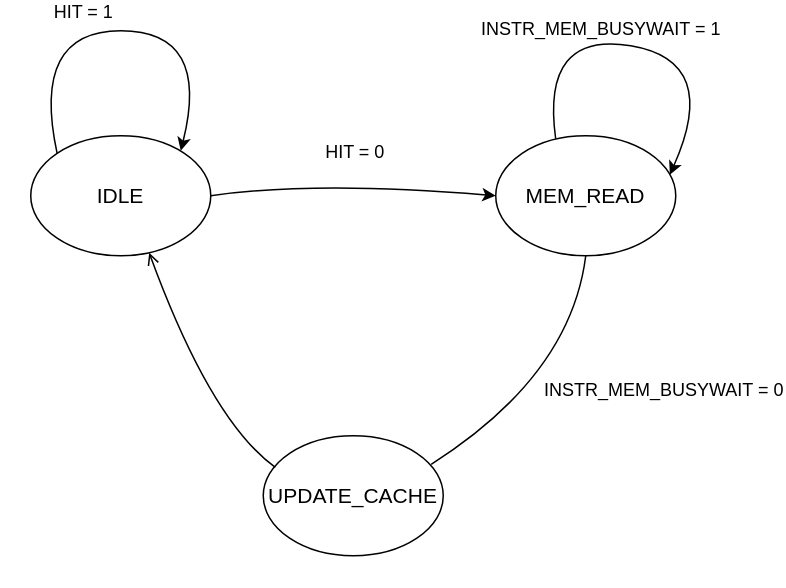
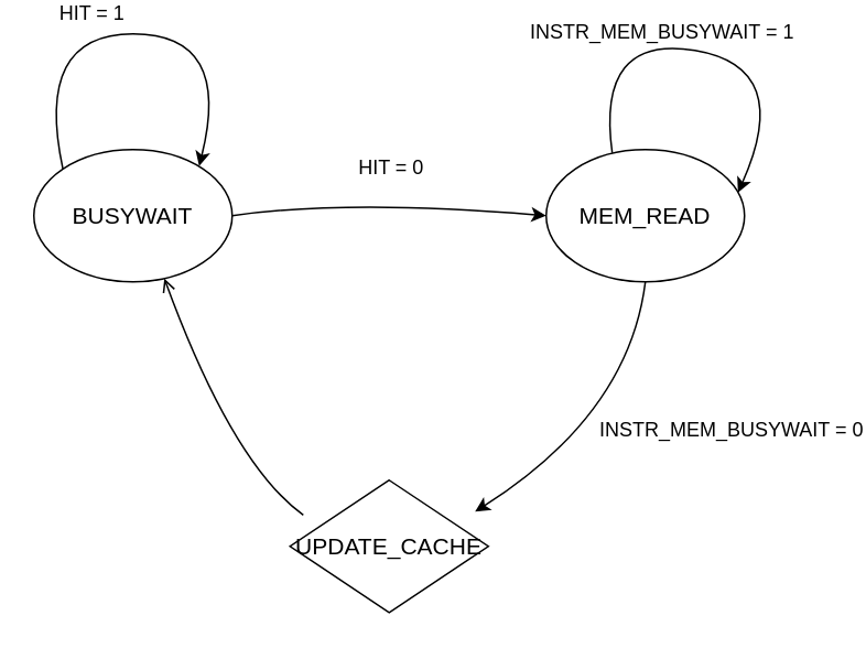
- <mxCell id="2" value="IDLE" style="ellipse;whiteSpace=wrap;html=1;labelBackgroundColor=none;fontSize=14;" parent="1" vertex="1"><mxGeometry x="20" y="90" width="120" height="80" as="geometry" /></mxCell>
+ <mxCell id="2" value="BUSYWAIT" style="ellipse;whiteSpace=wrap;html=1;labelBackgroundColor=none;fontSize=14;" parent="1" vertex="1"><mxGeometry x="20" y="90" width="120" height="80" as="geometry" /></mxCell>
- <mxCell id="7" value="" style="curved=1;endArrow=none;html=1;rounded=0;labelBackgroundColor=none;entryX=0.933;entryY=0.238;entryDx=0;entryDy=0;exitX=0.5;exitY=1;exitDx=0;exitDy=0;entryPerimeter=0;" parent="1" source="3" target="4" edge="1"><mxGeometry width="50" height="50" relative="1" as="geometry"><mxPoint x="365" y="270" as="sourcePoint" /><mxPoint x="415" y="220" as="targetPoint" /><Array as="points"><mxPoint x="380" y="250" /></Array></mxGeometry></mxCell>
+ <mxCell id="7" value="" style="curved=1;endArrow=classic;html=1;rounded=0;labelBackgroundColor=none;entryX=0.933;entryY=0.238;entryDx=0;entryDy=0;exitX=0.5;exitY=1;exitDx=0;exitDy=0;entryPerimeter=0;" parent="1" source="3" target="4" edge="1"><mxGeometry width="50" height="50" relative="1" as="geometry"><mxPoint x="365" y="270" as="sourcePoint" /><mxPoint x="415" y="220" as="targetPoint" /><Array as="points"><mxPoint x="380" y="250" /></Array></mxGeometry></mxCell>
- <mxCell id="4" value="UPDATE_CACHE" style="ellipse;whiteSpace=wrap;html=1;fontSize=14;" parent="1" vertex="1"><mxGeometry x="175" y="290" width="120" height="80" as="geometry" /></mxCell>
+ <mxCell id="4" value="UPDATE_CACHE" style="rhombus;whiteSpace=wrap;html=1;fontSize=14;" parent="1" vertex="1"><mxGeometry x="175" y="290" width="120" height="80" as="geometry" /></mxCell>
